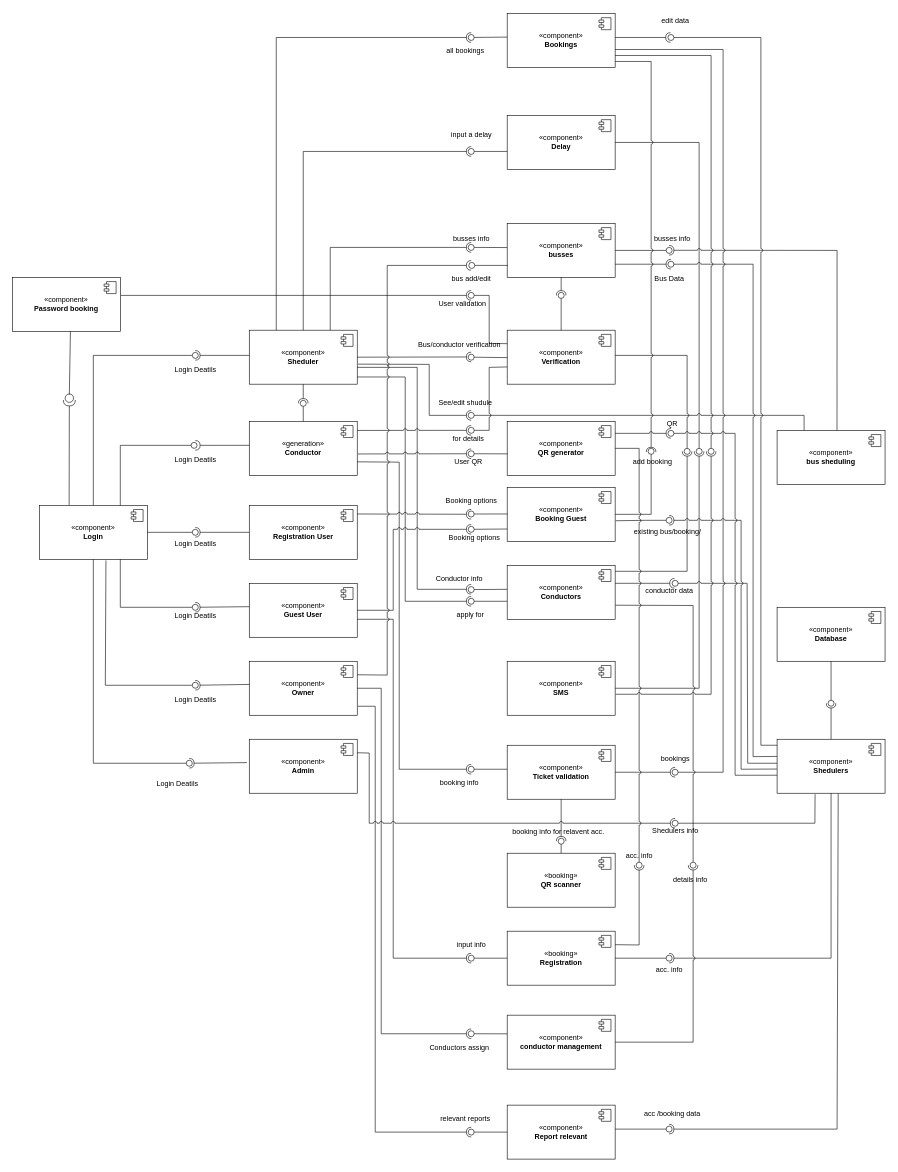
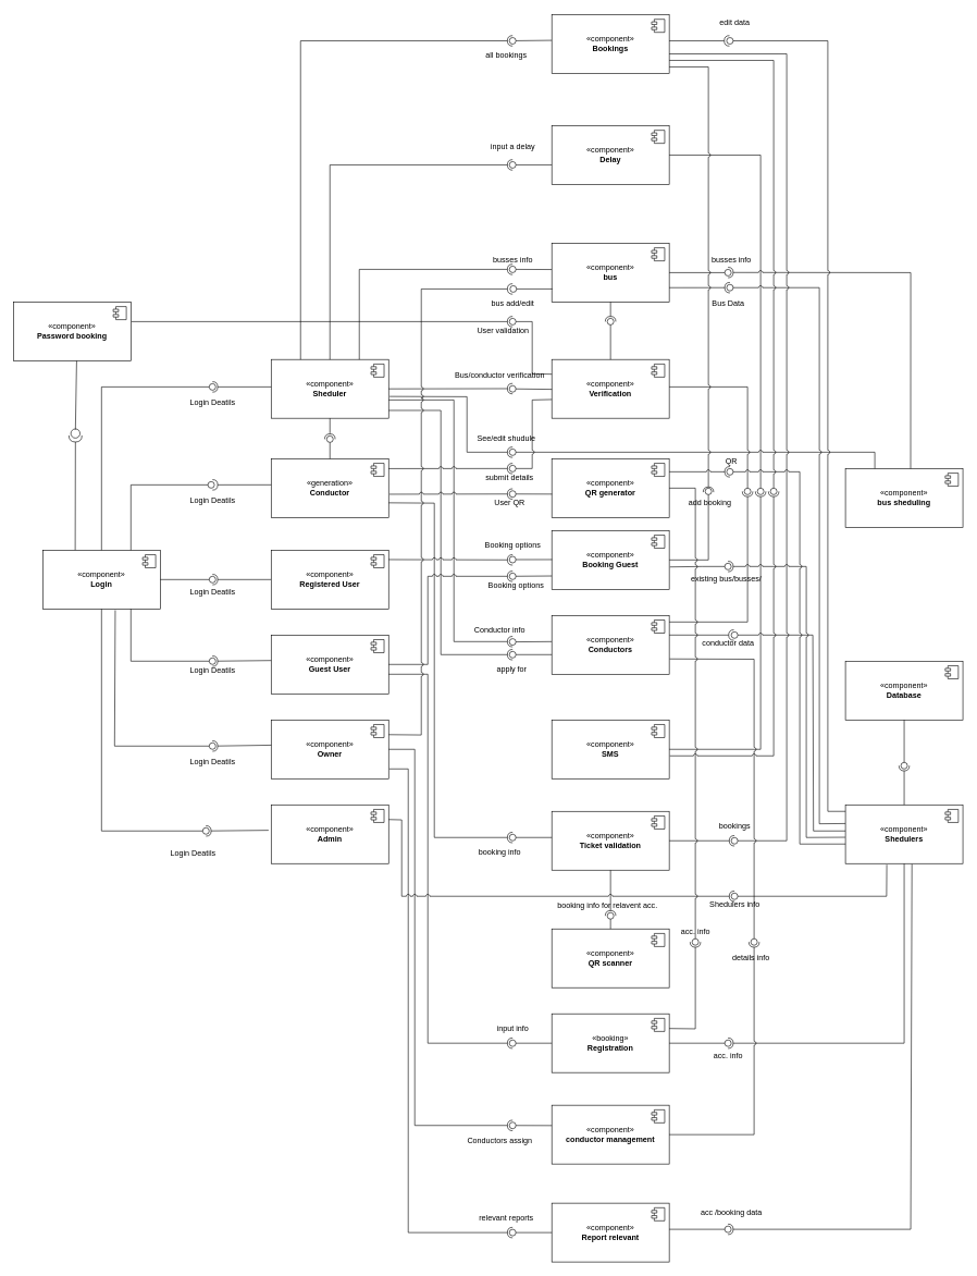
- <mxCell id="38" value="«component»&lt;br&gt;&lt;b&gt;busses&lt;/b&gt;" style="html=1;dropTarget=0;whiteSpace=wrap;" vertex="1" parent="1"><mxGeometry x="845" y="372" width="180" height="90" as="geometry" /></mxCell>
+ <mxCell id="38" value="«component»&lt;br&gt;&lt;b&gt;bus&lt;/b&gt;" style="html=1;dropTarget=0;whiteSpace=wrap;" vertex="1" parent="1"><mxGeometry x="845" y="372" width="180" height="90" as="geometry" /></mxCell>
- <mxCell id="153" value="for details" style="text;html=1;align=center;verticalAlign=middle;resizable=0;points=[];autosize=1;strokeColor=none;fillColor=none;" vertex="1" parent="1"><mxGeometry x="730" y="717" width="100" height="30" as="geometry" /></mxCell>
+ <mxCell id="153" value="submit details" style="text;html=1;align=center;verticalAlign=middle;resizable=0;points=[];autosize=1;strokeColor=none;fillColor=none;" vertex="1" parent="1"><mxGeometry x="730" y="717" width="100" height="30" as="geometry" /></mxCell>
- <mxCell id="7" value="«component»&lt;br&gt;&lt;b&gt;Registration User&lt;/b&gt;" style="html=1;dropTarget=0;whiteSpace=wrap;" vertex="1" parent="1"><mxGeometry x="415" y="842" width="180" height="90" as="geometry" /></mxCell>
+ <mxCell id="7" value="«component»&lt;br&gt;&lt;b&gt;Registered User&lt;/b&gt;" style="html=1;dropTarget=0;whiteSpace=wrap;" vertex="1" parent="1"><mxGeometry x="415" y="842" width="180" height="90" as="geometry" /></mxCell>
- <mxCell id="164" value="existing bus/booking/" style="text;html=1;align=center;verticalAlign=middle;resizable=0;points=[];autosize=1;strokeColor=none;fillColor=none;" vertex="1" parent="1"><mxGeometry x="1042" y="872" width="140" height="30" as="geometry" /></mxCell>
+ <mxCell id="164" value="existing bus/busses/" style="text;html=1;align=center;verticalAlign=middle;resizable=0;points=[];autosize=1;strokeColor=none;fillColor=none;" vertex="1" parent="1"><mxGeometry x="1042" y="872" width="140" height="30" as="geometry" /></mxCell>
- <mxCell id="100" value="«booking»&lt;br&gt;&lt;b&gt;QR scanner&lt;/b&gt;" style="html=1;dropTarget=0;whiteSpace=wrap;" vertex="1" parent="1"><mxGeometry x="845" y="1422" width="180" height="90" as="geometry" /></mxCell>
+ <mxCell id="100" value="«component»&lt;br&gt;&lt;b&gt;QR scanner&lt;/b&gt;" style="html=1;dropTarget=0;whiteSpace=wrap;" vertex="1" parent="1"><mxGeometry x="845" y="1422" width="180" height="90" as="geometry" /></mxCell>
